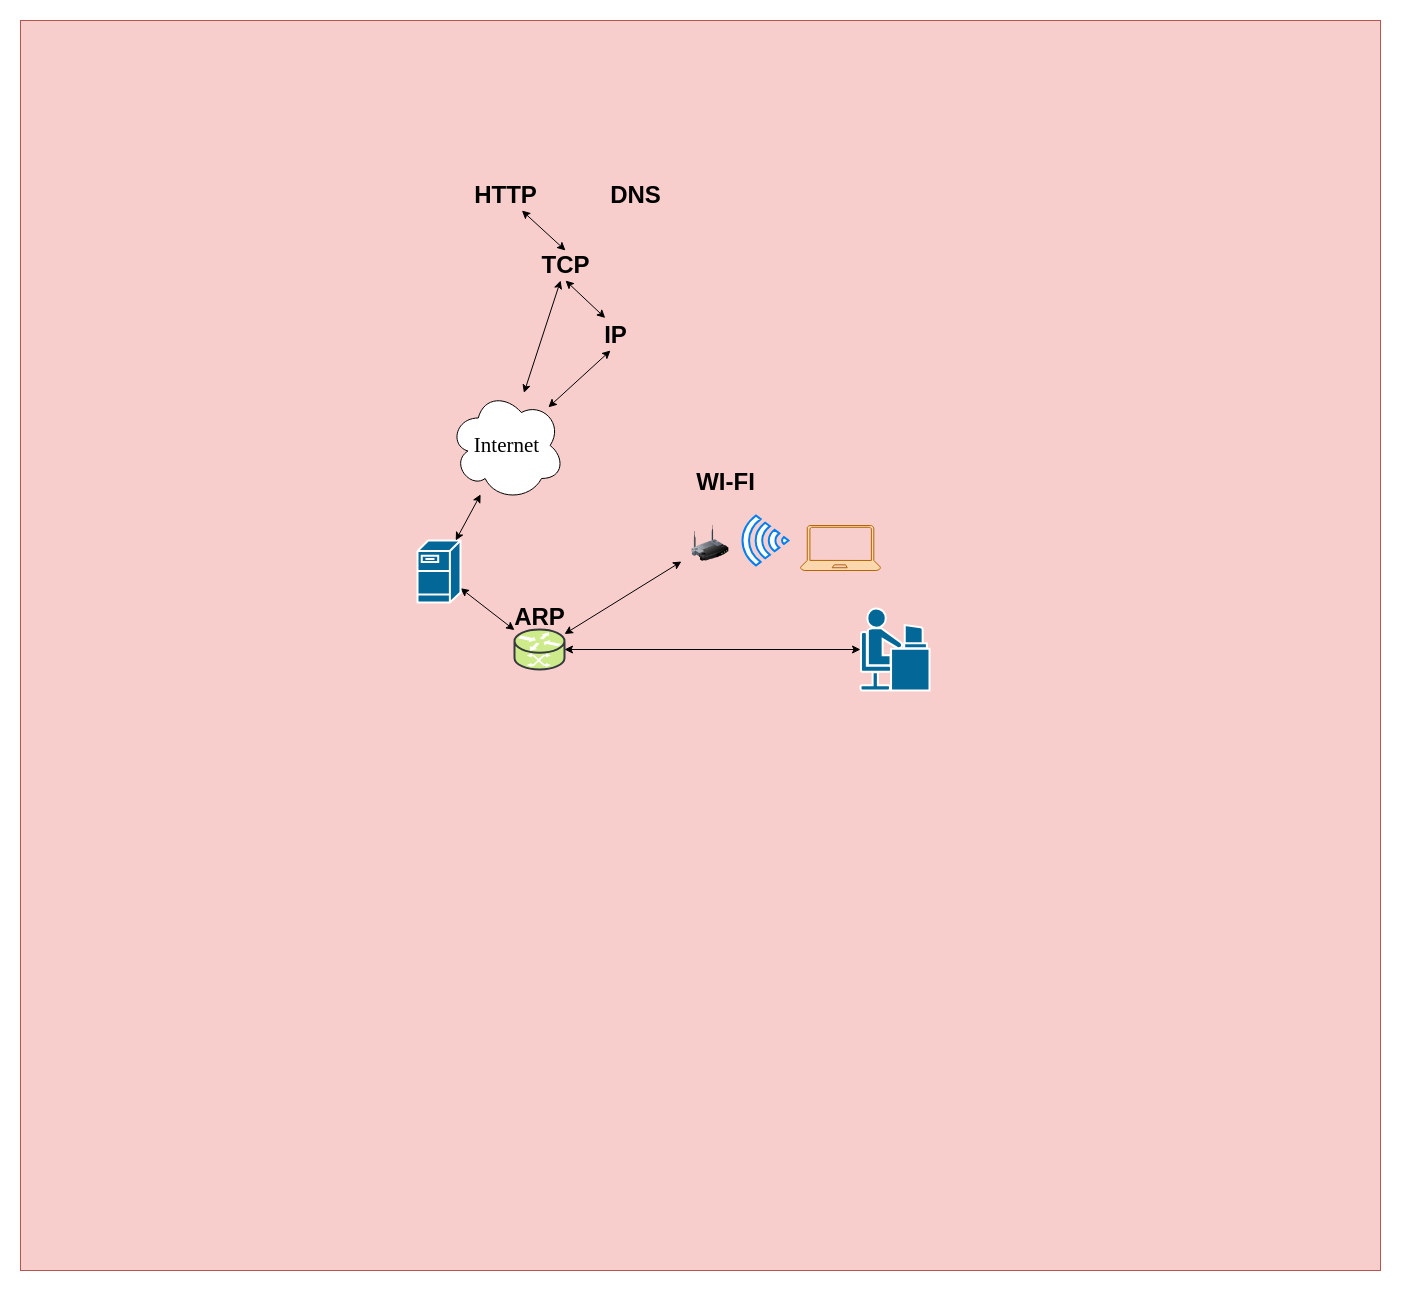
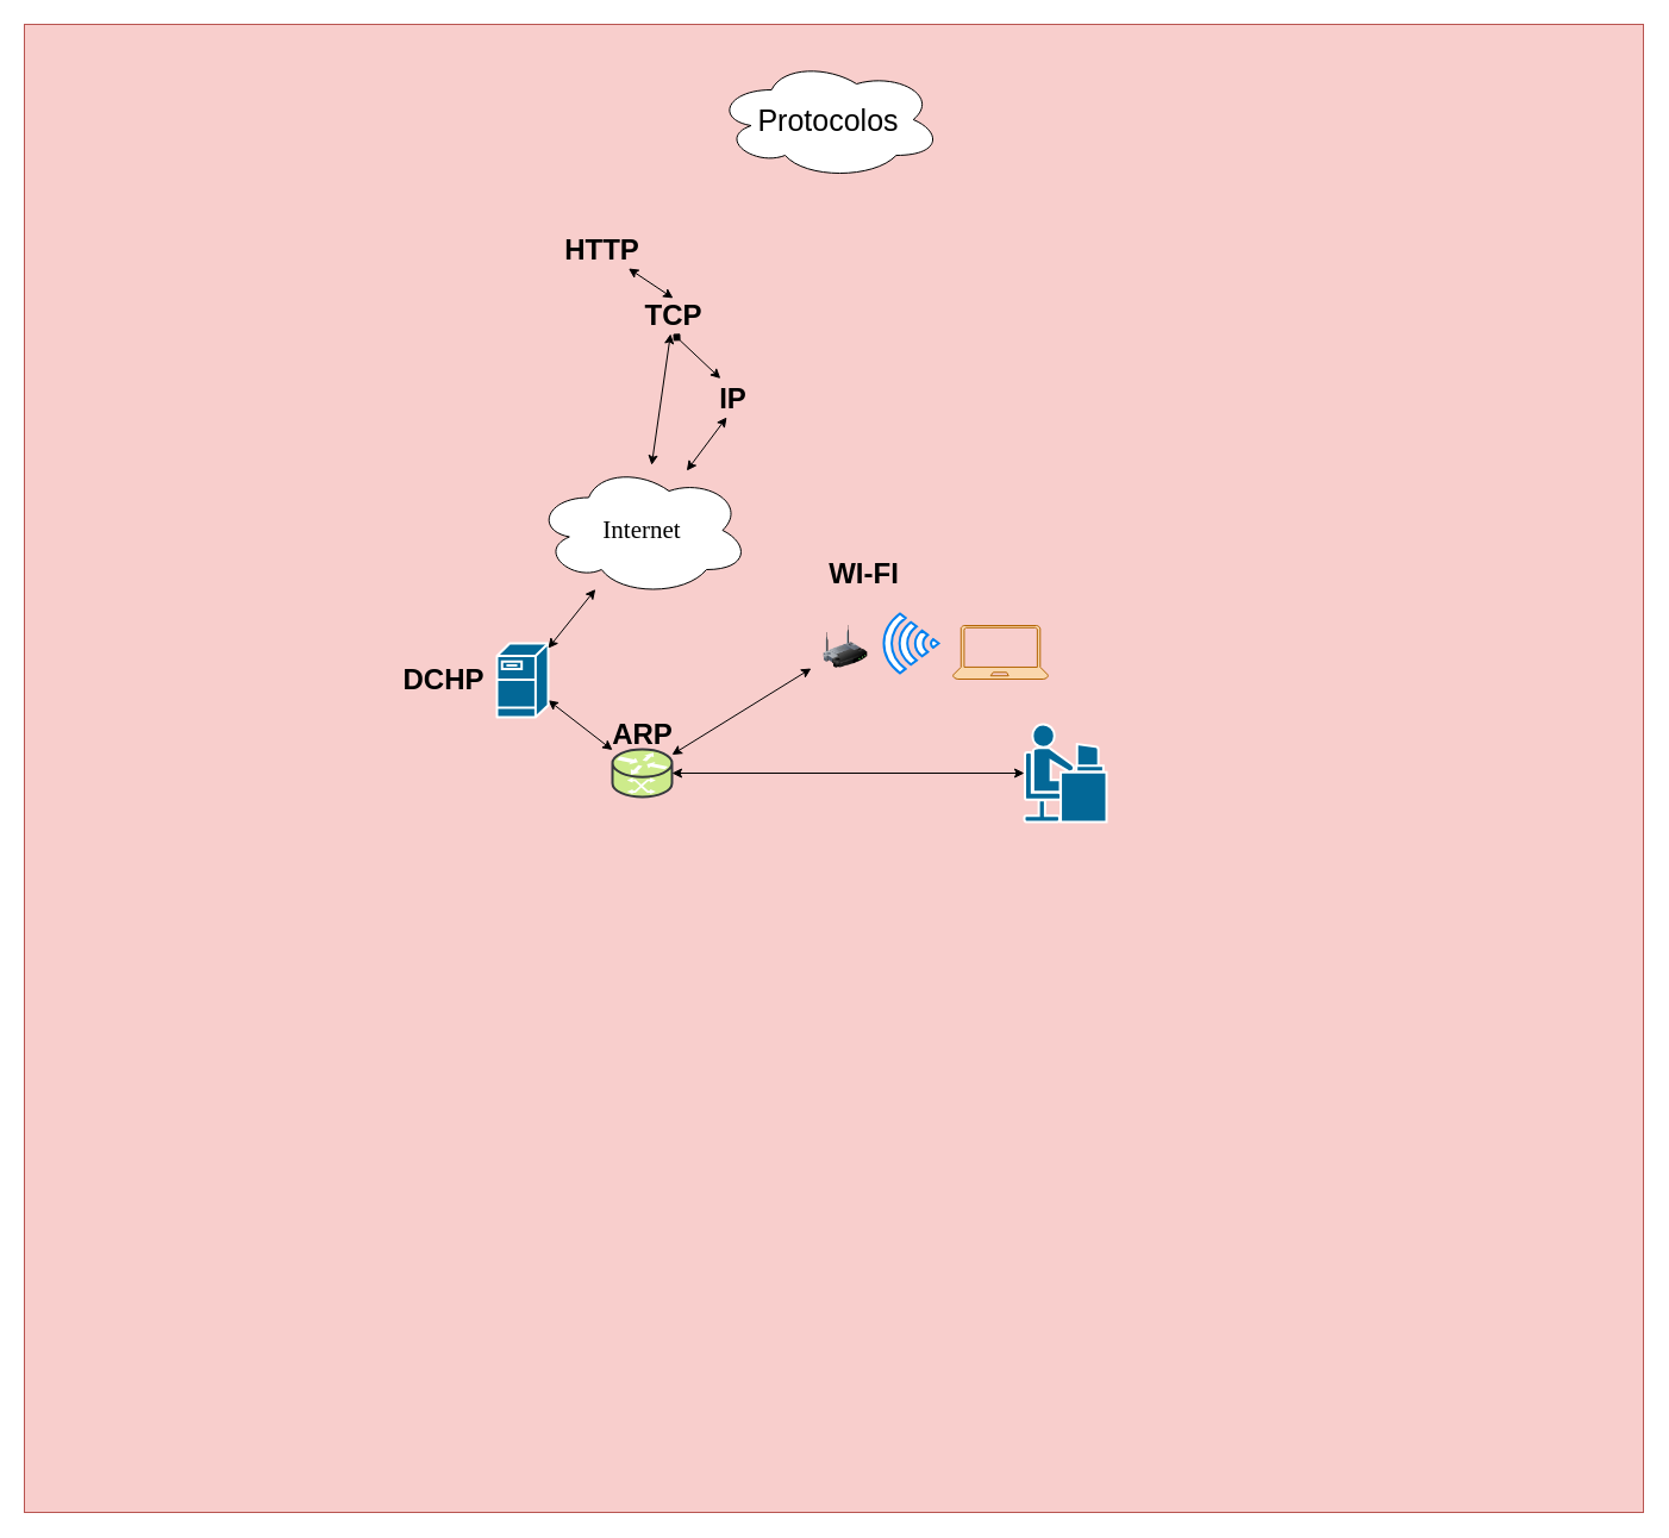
+ <mxCell id="5" value="&lt;font style=&quot;font-size: 25px&quot;&gt;Protocolos&lt;/font&gt;" style="ellipse;shape=cloud;whiteSpace=wrap;html=1;" vertex="1" parent="1"><mxGeometry x="600" y="50" width="190.5" height="100" as="geometry" /></mxCell>
- <mxCell id="7" value="HTTP" style="text;strokeColor=none;fillColor=none;html=1;fontSize=24;fontStyle=1;verticalAlign=middle;align=center;" vertex="1" parent="1"><mxGeometry x="460" y="180" width="90" height="30" as="geometry" /></mxCell>
+ <mxCell id="7" value="HTTP" style="text;strokeColor=none;fillColor=none;html=1;fontSize=24;fontStyle=1;verticalAlign=middle;align=center;" vertex="1" parent="1"><mxGeometry x="460" y="195" width="90" height="30" as="geometry" /></mxCell>
- <mxCell id="9" value="DNS" style="text;strokeColor=none;fillColor=none;html=1;fontSize=24;fontStyle=1;verticalAlign=middle;align=center;" vertex="1" parent="1"><mxGeometry x="590" y="180" width="90" height="30" as="geometry" /></mxCell>
- <mxCell id="13" value="" style="endArrow=classic;startArrow=classic;html=1;entryX=0.5;entryY=1;entryDx=0;entryDy=0;exitX=0.386;exitY=-0.083;exitDx=0;exitDy=0;exitPerimeter=0;" edge="1" parent="1" source="8" target="6"><mxGeometry width="50" height="50" relative="1" as="geometry"><mxPoint x="620" y="320" as="sourcePoint" /><mxPoint x="660" y="280" as="targetPoint" /></mxGeometry></mxCell>
+ <mxCell id="13" value="" style="endArrow=diamond;startArrow=classic;html=1;entryX=0.5;entryY=1;entryDx=0;entryDy=0;exitX=0.386;exitY=-0.083;exitDx=0;exitDy=0;exitPerimeter=0;" edge="1" parent="1" source="8" target="6"><mxGeometry width="50" height="50" relative="1" as="geometry"><mxPoint x="620" y="320" as="sourcePoint" /><mxPoint x="660" y="280" as="targetPoint" /></mxGeometry></mxCell>
- <mxCell id="3" value="&lt;font style=&quot;font-size: 21px&quot;&gt;Internet&lt;/font&gt;" style="ellipse;shape=cloud;whiteSpace=wrap;html=1;rounded=0;shadow=0;comic=0;strokeWidth=1;fontFamily=Verdana;fontSize=12;" parent="1" vertex="1"><mxGeometry x="449" y="390" width="115" height="110" as="geometry" /></mxCell>
+ <mxCell id="3" value="&lt;font style=&quot;font-size: 21px&quot;&gt;Internet&lt;/font&gt;" style="ellipse;shape=cloud;whiteSpace=wrap;html=1;rounded=0;shadow=0;comic=0;strokeWidth=1;fontFamily=Verdana;fontSize=12;" parent="1" vertex="1"><mxGeometry x="449" y="390" width="180" height="110" as="geometry" /></mxCell>
+ <mxCell id="20" value="DCHP" style="text;strokeColor=none;fillColor=none;html=1;fontSize=24;fontStyle=1;verticalAlign=middle;align=center;" vertex="1" parent="1"><mxGeometry x="327" y="556" width="90" height="30" as="geometry" /></mxCell>
